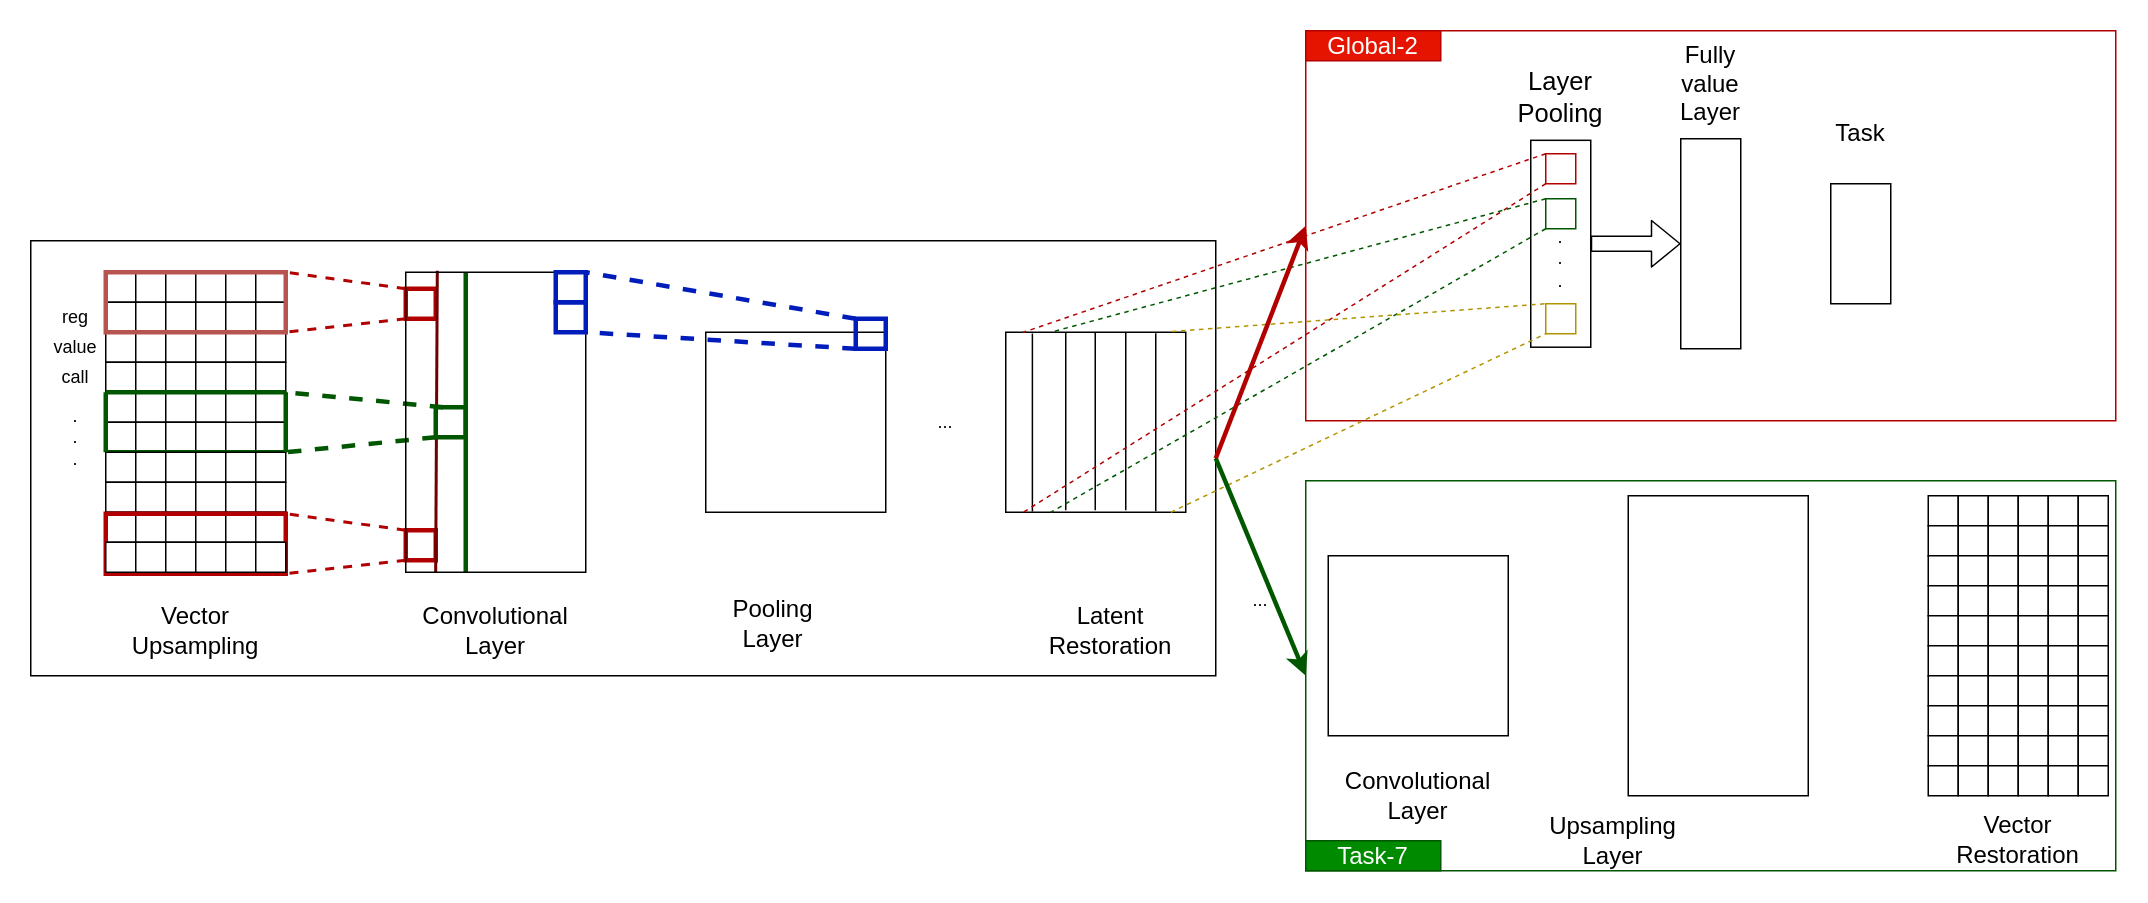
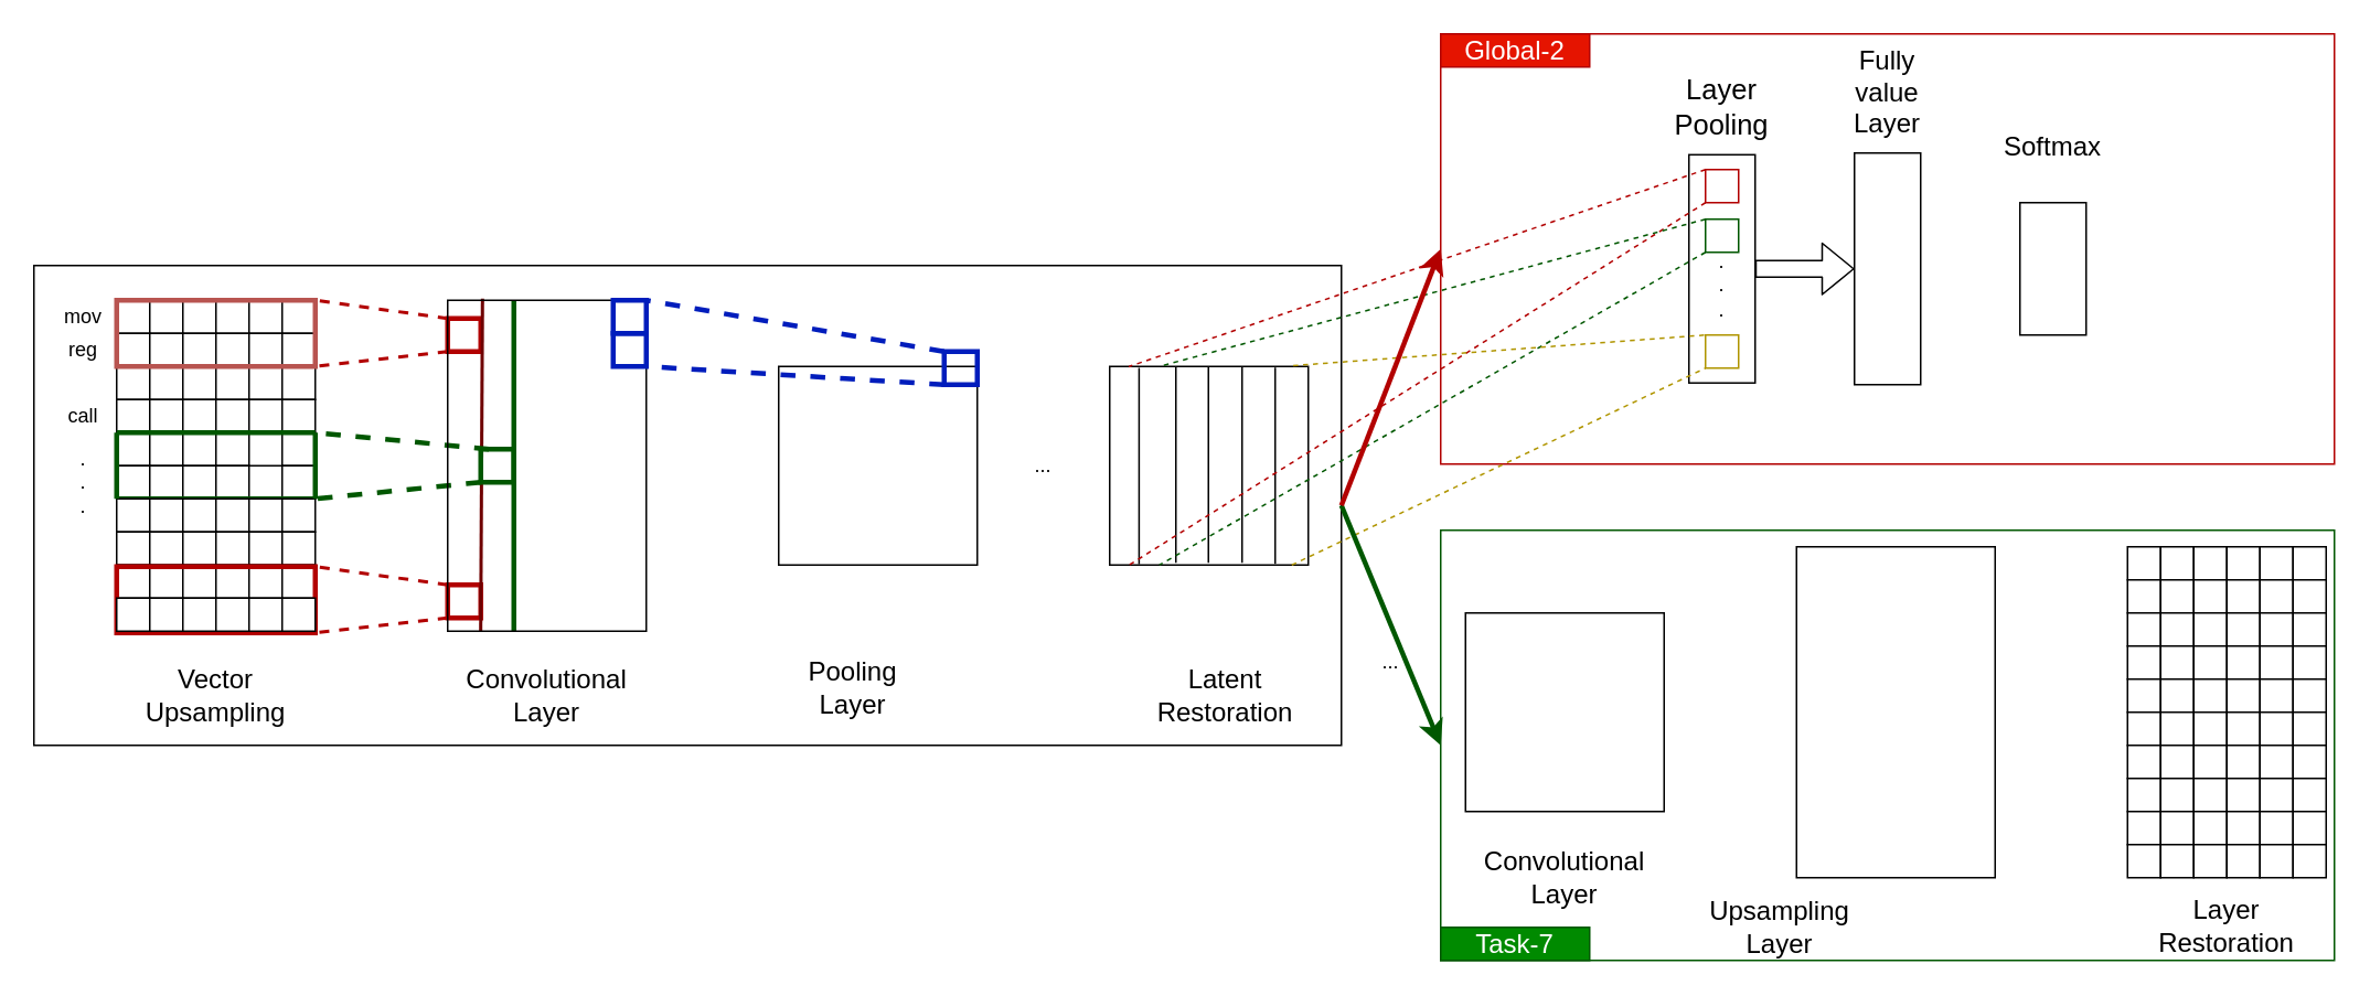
- <mxCell id="215" value="&lt;font style=&quot;font-size: 16px&quot;&gt;Task&lt;/font&gt;" style="text;html=1;strokeColor=none;fillColor=none;align=center;verticalAlign=middle;whiteSpace=wrap;rounded=0;" vertex="1" parent="1"><mxGeometry x="1220" y="78" width="40" height="20" as="geometry" /></mxCell>
+ <mxCell id="215" value="&lt;font style=&quot;font-size: 16px&quot;&gt;Softmax&lt;/font&gt;" style="text;html=1;strokeColor=none;fillColor=none;align=center;verticalAlign=middle;whiteSpace=wrap;rounded=0;" vertex="1" parent="1"><mxGeometry x="1220" y="78" width="40" height="20" as="geometry" /></mxCell>
+ <mxCell id="79" value="mov" style="text;html=1;strokeColor=none;fillColor=none;align=center;verticalAlign=middle;whiteSpace=wrap;rounded=0;" vertex="1" parent="1"><mxGeometry x="30" y="181" width="40" height="20" as="geometry" /></mxCell>
- <mxCell id="81" value="value" style="text;html=1;strokeColor=none;fillColor=none;align=center;verticalAlign=middle;whiteSpace=wrap;rounded=0;" vertex="1" parent="1"><mxGeometry x="30" y="221" width="40" height="20" as="geometry" /></mxCell>
- <mxCell id="220" value="&lt;div style=&quot;font-size: 16px&quot; align=&quot;center&quot;&gt;Vector Restoration&lt;/div&gt;" style="text;html=1;strokeColor=none;fillColor=none;align=center;verticalAlign=middle;whiteSpace=wrap;rounded=0;" vertex="1" parent="1"><mxGeometry x="1325" y="549" width="40" height="20" as="geometry" /></mxCell>
+ <mxCell id="220" value="&lt;div style=&quot;font-size: 16px&quot; align=&quot;center&quot;&gt;Layer Restoration&lt;/div&gt;" style="text;html=1;strokeColor=none;fillColor=none;align=center;verticalAlign=middle;whiteSpace=wrap;rounded=0;" vertex="1" parent="1"><mxGeometry x="1325" y="549" width="40" height="20" as="geometry" /></mxCell>
